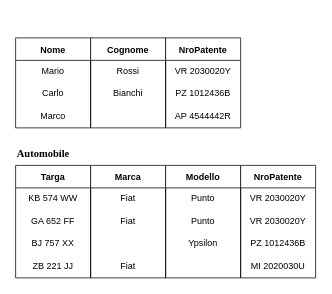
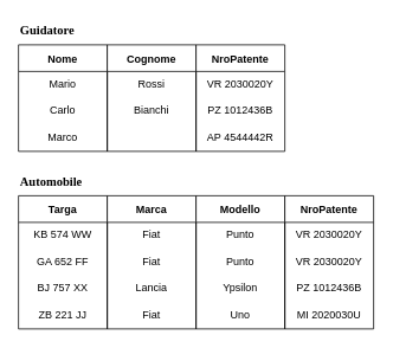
+ <mxCell id="9" value="Guidatore" style="text;html=1;align=left;verticalAlign=middle;resizable=0;points=[];autosize=1;strokeColor=none;fillColor=none;fontStyle=1;fontFamily=Times New Roman;fontSize=14;" parent="1" vertex="1"><mxGeometry x="20" y="20" width="80" height="30" as="geometry" /></mxCell>
+ <mxCell id="22" value="Lancia" style="text;strokeColor=none;fillColor=none;spacingLeft=4;spacingRight=4;overflow=hidden;rotatable=0;points=[[0,0.5],[1,0.5]];portConstraint=eastwest;fontSize=12;align=center;" parent="19" vertex="1"><mxGeometry y="90" width="100" height="30" as="geometry" /></mxCell>
+ <mxCell id="29" value="Uno" style="text;strokeColor=none;fillColor=none;spacingLeft=4;spacingRight=4;overflow=hidden;rotatable=0;points=[[0,0.5],[1,0.5]];portConstraint=eastwest;fontSize=12;align=center;" parent="25" vertex="1"><mxGeometry y="120" width="100" height="30" as="geometry" /></mxCell>
